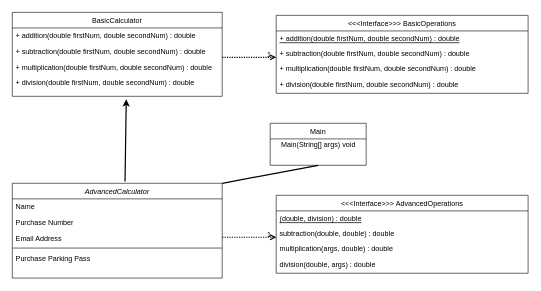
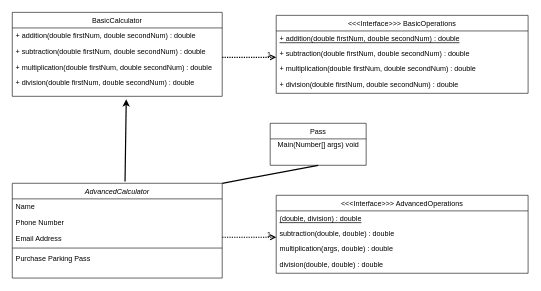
- <mxCell id="13" value="Main" style="swimlane;fontStyle=0;align=center;verticalAlign=top;childLayout=stackLayout;horizontal=1;startSize=26;horizontalStack=0;resizeParent=1;resizeLast=0;collapsible=1;marginBottom=0;rounded=0;shadow=0;strokeWidth=1;" parent="1" vertex="1"><mxGeometry x="450" y="205" width="160" height="70" as="geometry"><mxRectangle x="340" y="380" width="170" height="26" as="alternateBounds" /></mxGeometry></mxCell>
+ <mxCell id="13" value="Pass" style="swimlane;fontStyle=0;align=center;verticalAlign=top;childLayout=stackLayout;horizontal=1;startSize=26;horizontalStack=0;resizeParent=1;resizeLast=0;collapsible=1;marginBottom=0;rounded=0;shadow=0;strokeWidth=1;" parent="1" vertex="1"><mxGeometry x="450" y="205" width="160" height="70" as="geometry"><mxRectangle x="340" y="380" width="170" height="26" as="alternateBounds" /></mxGeometry></mxCell>
- <mxCell id="14" value="Main(String[] args) void" style="text;html=1;align=center;verticalAlign=middle;resizable=0;points=[];autosize=1;" vertex="1" parent="13"><mxGeometry y="26" width="160" height="20" as="geometry" /></mxCell>
+ <mxCell id="14" value="Main(Number[] args) void" style="text;html=1;align=center;verticalAlign=middle;resizable=0;points=[];autosize=1;" vertex="1" parent="13"><mxGeometry y="26" width="160" height="20" as="geometry" /></mxCell>
- <mxCell id="4" value="Purchase Number" style="text;align=left;verticalAlign=top;spacingLeft=4;spacingRight=4;overflow=hidden;rotatable=0;points=[[0,0.5],[1,0.5]];portConstraint=eastwest;rounded=0;shadow=0;html=0;" parent="2" vertex="1"><mxGeometry y="52" width="350" height="26" as="geometry" /></mxCell>
+ <mxCell id="4" value="Phone Number" style="text;align=left;verticalAlign=top;spacingLeft=4;spacingRight=4;overflow=hidden;rotatable=0;points=[[0,0.5],[1,0.5]];portConstraint=eastwest;rounded=0;shadow=0;html=0;" parent="2" vertex="1"><mxGeometry y="52" width="350" height="26" as="geometry" /></mxCell>
- <mxCell id="26" value="division(double, args) : double" style="text;align=left;verticalAlign=top;spacingLeft=4;spacingRight=4;overflow=hidden;rotatable=0;points=[[0,0.5],[1,0.5]];portConstraint=eastwest;" parent="22" vertex="1"><mxGeometry y="102" width="420" height="26" as="geometry" /></mxCell>
+ <mxCell id="26" value="division(double, double) : double" style="text;align=left;verticalAlign=top;spacingLeft=4;spacingRight=4;overflow=hidden;rotatable=0;points=[[0,0.5],[1,0.5]];portConstraint=eastwest;" parent="22" vertex="1"><mxGeometry y="102" width="420" height="26" as="geometry" /></mxCell>
